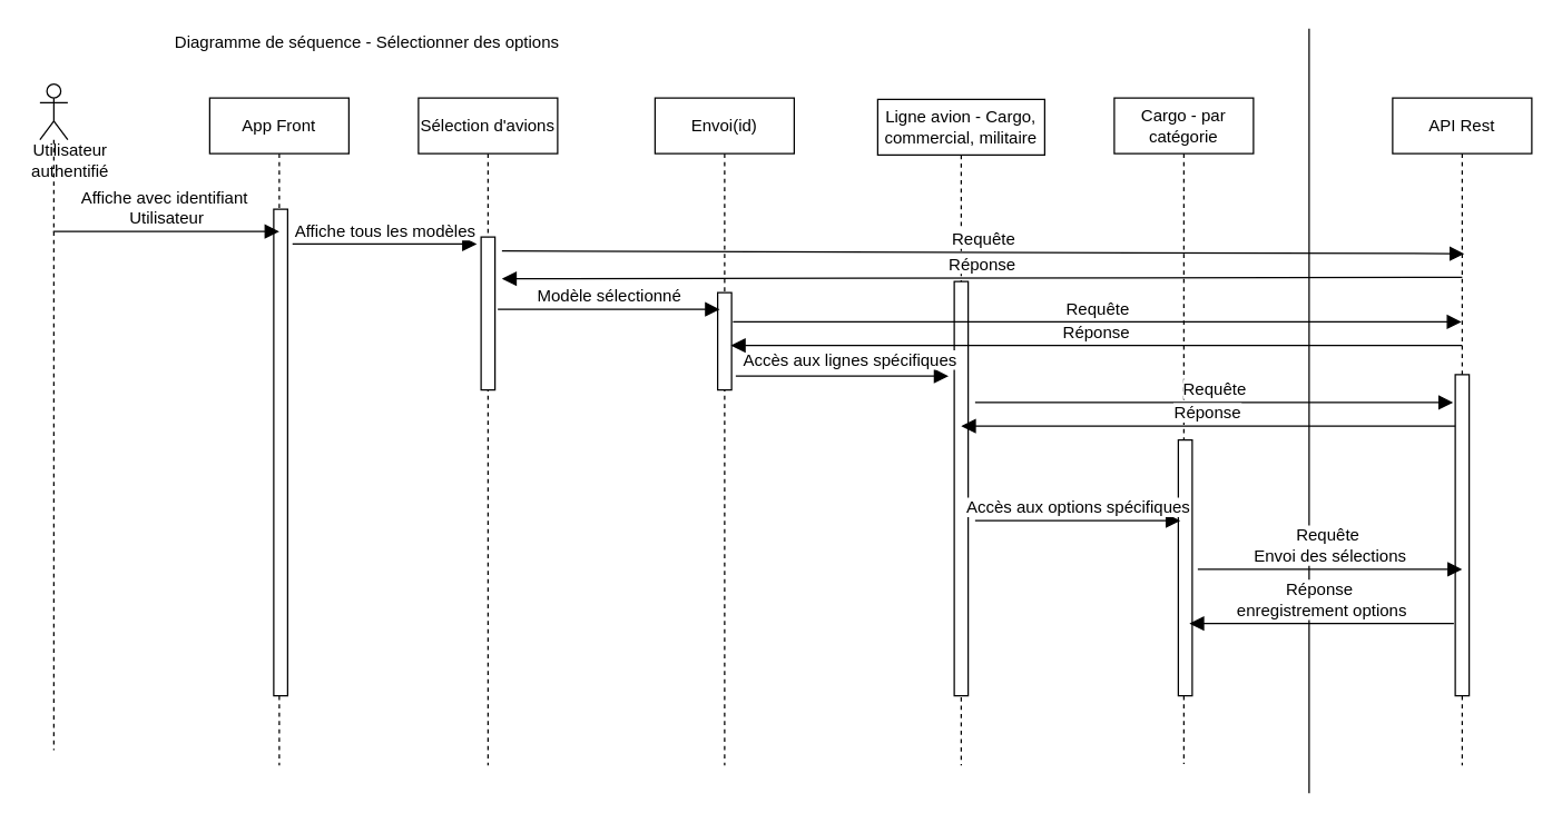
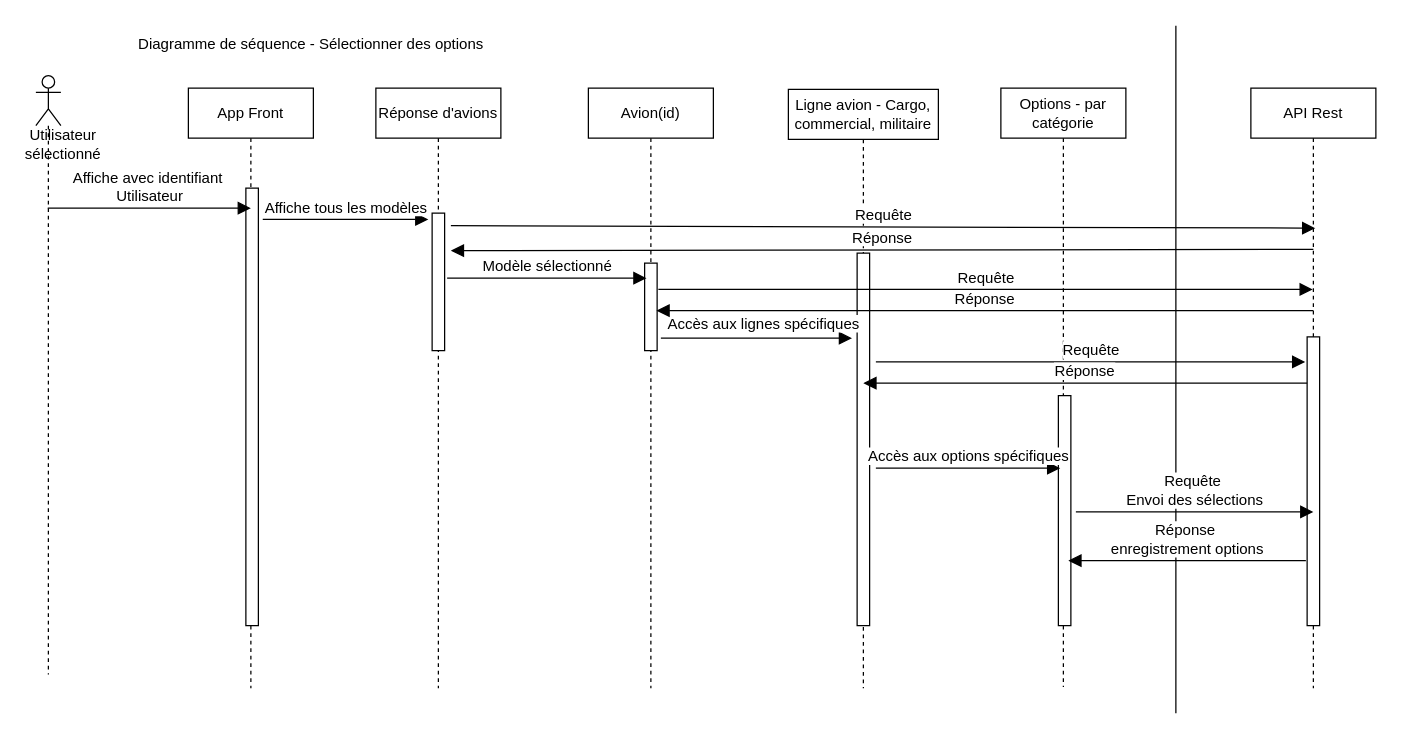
- <mxCell id="16" value="Diagramme de séquence - Sélectionner des options&amp;nbsp;" style="text;html=1;align=center;verticalAlign=middle;whiteSpace=wrap;rounded=0;" vertex="1" parent="1"><mxGeometry x="115" y="15" width="300" height="30" as="geometry" /></mxCell>
+ <mxCell id="16" value="Diagramme de séquence - Sélectionner des options&amp;nbsp;" style="text;html=1;align=center;verticalAlign=middle;whiteSpace=wrap;rounded=0;" vertex="1" parent="1"><mxGeometry x="100" y="20" width="300" height="30" as="geometry" /></mxCell>
- <mxCell id="12" value="Sélection d'avions" style="shape=umlLifeline;perimeter=lifelinePerimeter;whiteSpace=wrap;html=1;container=1;dropTarget=0;collapsible=0;recursiveResize=0;outlineConnect=0;portConstraint=eastwest;newEdgeStyle={&quot;curved&quot;:0,&quot;rounded&quot;:0};" parent="1" vertex="1"><mxGeometry x="300" y="70" width="100" height="480" as="geometry" /></mxCell>
+ <mxCell id="12" value="Réponse d'avions" style="shape=umlLifeline;perimeter=lifelinePerimeter;whiteSpace=wrap;html=1;container=1;dropTarget=0;collapsible=0;recursiveResize=0;outlineConnect=0;portConstraint=eastwest;newEdgeStyle={&quot;curved&quot;:0,&quot;rounded&quot;:0};" parent="1" vertex="1"><mxGeometry x="300" y="70" width="100" height="480" as="geometry" /></mxCell>
- <mxCell id="24" value="Envoi(id)" style="shape=umlLifeline;perimeter=lifelinePerimeter;whiteSpace=wrap;html=1;container=1;dropTarget=0;collapsible=0;recursiveResize=0;outlineConnect=0;portConstraint=eastwest;newEdgeStyle={&quot;curved&quot;:0,&quot;rounded&quot;:0};" vertex="1" parent="1"><mxGeometry x="470" y="70" width="100" height="480" as="geometry" /></mxCell>
+ <mxCell id="24" value="Avion(id)" style="shape=umlLifeline;perimeter=lifelinePerimeter;whiteSpace=wrap;html=1;container=1;dropTarget=0;collapsible=0;recursiveResize=0;outlineConnect=0;portConstraint=eastwest;newEdgeStyle={&quot;curved&quot;:0,&quot;rounded&quot;:0};" vertex="1" parent="1"><mxGeometry x="470" y="70" width="100" height="480" as="geometry" /></mxCell>
- <mxCell id="6" value="Cargo - par catégorie" style="shape=umlLifeline;perimeter=lifelinePerimeter;whiteSpace=wrap;html=1;container=1;dropTarget=0;collapsible=0;recursiveResize=0;outlineConnect=0;portConstraint=eastwest;newEdgeStyle={&quot;curved&quot;:0,&quot;rounded&quot;:0};" parent="1" vertex="1"><mxGeometry x="800" y="70" width="100" height="479" as="geometry" /></mxCell>
+ <mxCell id="6" value="Options - par catégorie" style="shape=umlLifeline;perimeter=lifelinePerimeter;whiteSpace=wrap;html=1;container=1;dropTarget=0;collapsible=0;recursiveResize=0;outlineConnect=0;portConstraint=eastwest;newEdgeStyle={&quot;curved&quot;:0,&quot;rounded&quot;:0};" parent="1" vertex="1"><mxGeometry x="800" y="70" width="100" height="479" as="geometry" /></mxCell>
- <mxCell id="17" value="Utilisateur authentifié" style="text;html=1;align=center;verticalAlign=middle;whiteSpace=wrap;rounded=0;" vertex="1" parent="1"><mxGeometry y="100" width="60" height="30" as="geometry" x="20" /></mxCell>
+ <mxCell id="17" value="Utilisateur sélectionné" style="text;html=1;align=center;verticalAlign=middle;whiteSpace=wrap;rounded=0;" vertex="1" parent="1"><mxGeometry y="100" width="60" height="30" as="geometry" x="20" /></mxCell>
